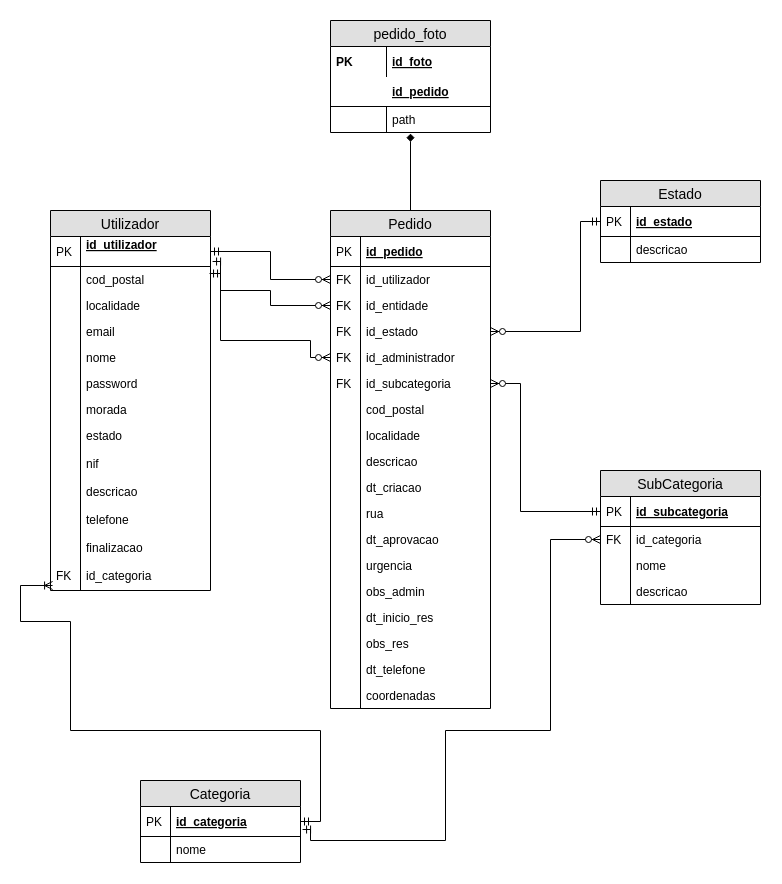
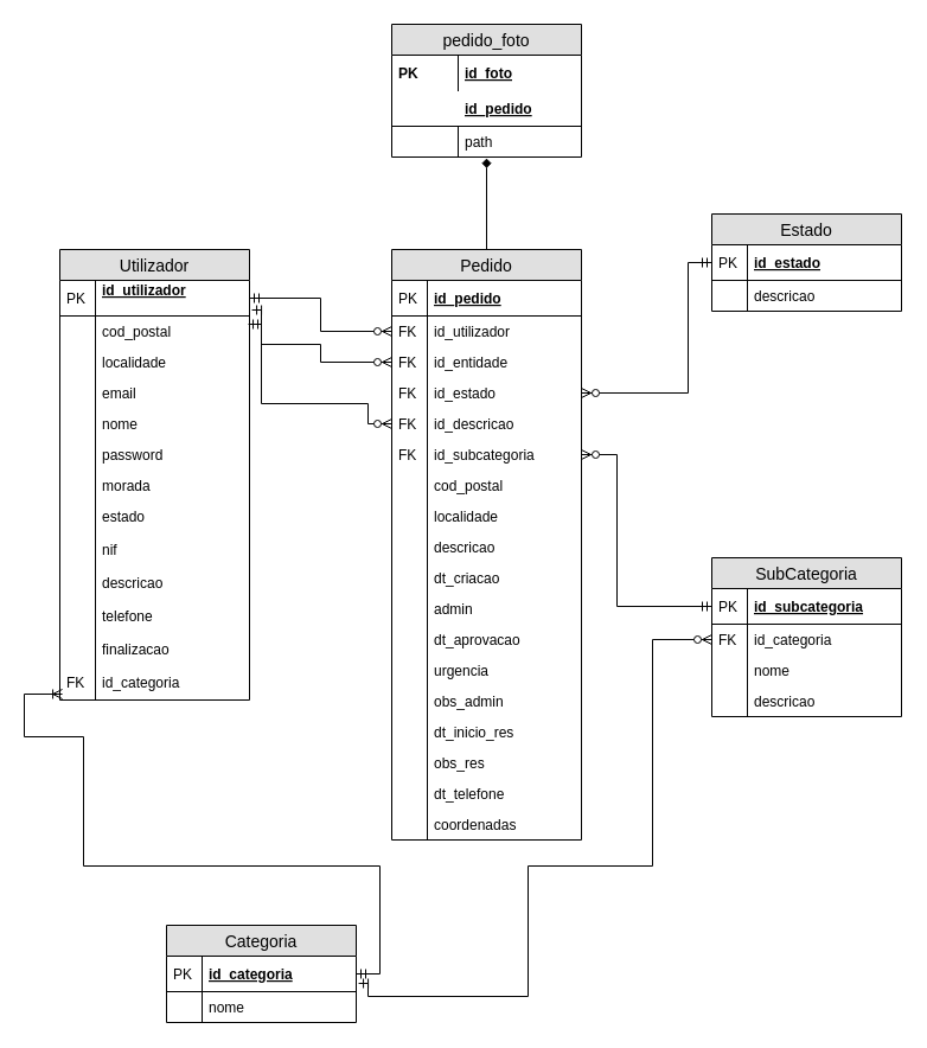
- <mxCell id="39" value="id_administrador" style="shape=partialRectangle;top=0;left=0;right=0;bottom=0;align=left;verticalAlign=top;fillColor=none;spacingLeft=34;spacingRight=4;overflow=hidden;rotatable=0;points=[[0,0.5],[1,0.5]];portConstraint=eastwest;dropTarget=0;fontSize=12;" parent="30" vertex="1"><mxGeometry y="134" width="160" height="26" as="geometry" /></mxCell>
+ <mxCell id="39" value="id_descricao" style="shape=partialRectangle;top=0;left=0;right=0;bottom=0;align=left;verticalAlign=top;fillColor=none;spacingLeft=34;spacingRight=4;overflow=hidden;rotatable=0;points=[[0,0.5],[1,0.5]];portConstraint=eastwest;dropTarget=0;fontSize=12;" parent="30" vertex="1"><mxGeometry y="134" width="160" height="26" as="geometry" /></mxCell>
- <mxCell id="51" value="rua" style="shape=partialRectangle;top=0;left=0;right=0;bottom=0;align=left;verticalAlign=top;fillColor=none;spacingLeft=34;spacingRight=4;overflow=hidden;rotatable=0;points=[[0,0.5],[1,0.5]];portConstraint=eastwest;dropTarget=0;fontSize=12;" parent="30" vertex="1"><mxGeometry y="290" width="160" height="26" as="geometry" /></mxCell>
+ <mxCell id="51" value="admin" style="shape=partialRectangle;top=0;left=0;right=0;bottom=0;align=left;verticalAlign=top;fillColor=none;spacingLeft=34;spacingRight=4;overflow=hidden;rotatable=0;points=[[0,0.5],[1,0.5]];portConstraint=eastwest;dropTarget=0;fontSize=12;" parent="30" vertex="1"><mxGeometry y="290" width="160" height="26" as="geometry" /></mxCell>
